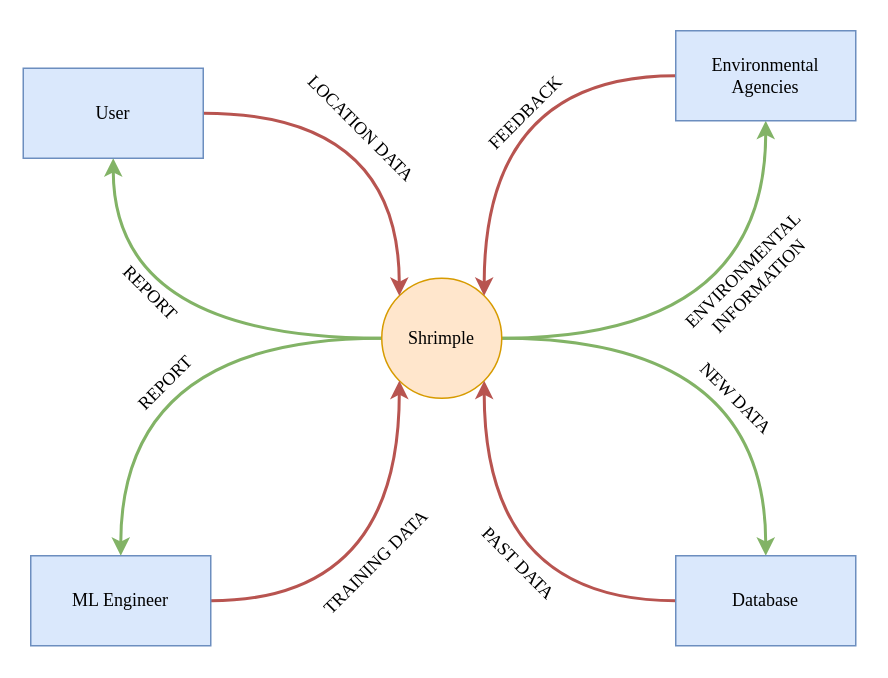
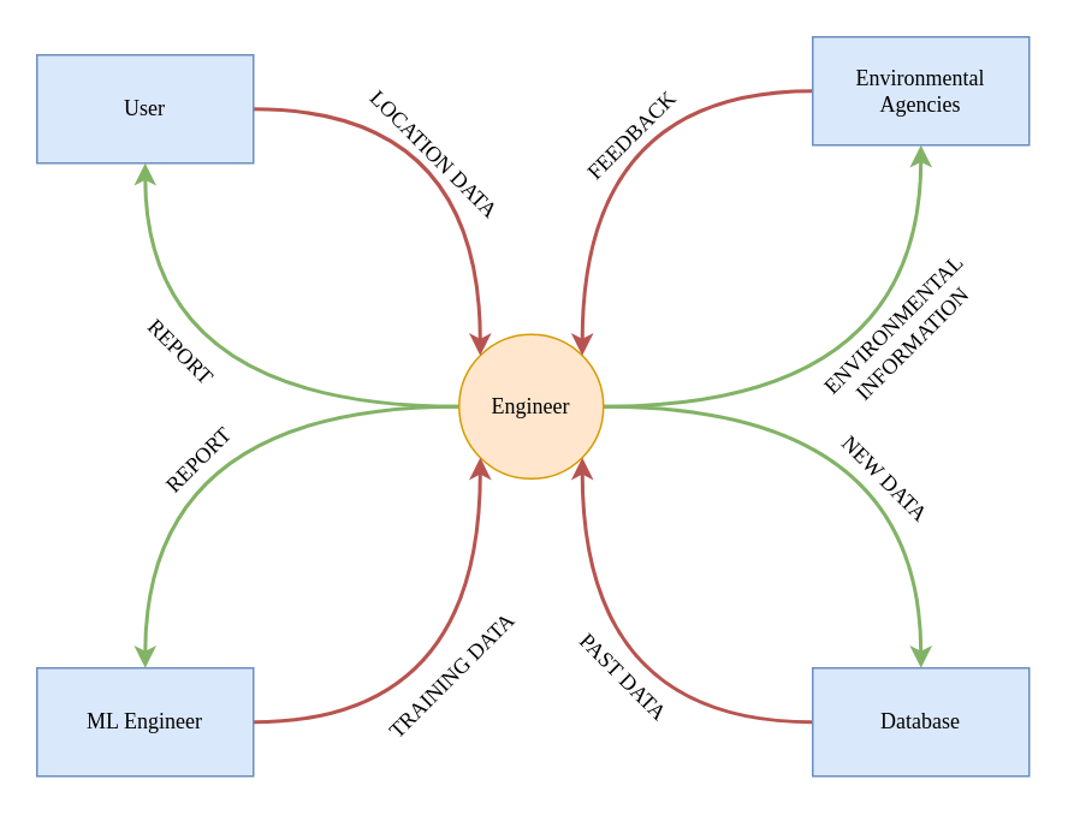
- <mxCell id="10" value="User" style="rounded=0;whiteSpace=wrap;html=1;fontFamily=Lucida Console;fillColor=#dae8fc;strokeColor=#6c8ebf;" parent="1" vertex="1"><mxGeometry x="15" y="45" width="120" height="60" as="geometry" /></mxCell>
+ <mxCell id="10" value="User" style="rounded=0;whiteSpace=wrap;html=1;fontFamily=Lucida Console;fillColor=#dae8fc;strokeColor=#6c8ebf;" parent="1" vertex="1"><mxGeometry x="20" y="30" width="120" height="60" as="geometry" /></mxCell>
- <mxCell id="6" value="Shrimple" style="ellipse;whiteSpace=wrap;html=1;aspect=fixed;fillColor=#ffe6cc;strokeColor=#d79b00;fontFamily=Lucida Console;" parent="1" vertex="1"><mxGeometry x="254" y="185" width="80" height="80" as="geometry" /></mxCell>
+ <mxCell id="6" value="Engineer" style="ellipse;whiteSpace=wrap;html=1;aspect=fixed;fillColor=#ffe6cc;strokeColor=#d79b00;fontFamily=Lucida Console;" parent="1" vertex="1"><mxGeometry x="254" y="185" width="80" height="80" as="geometry" /></mxCell>
